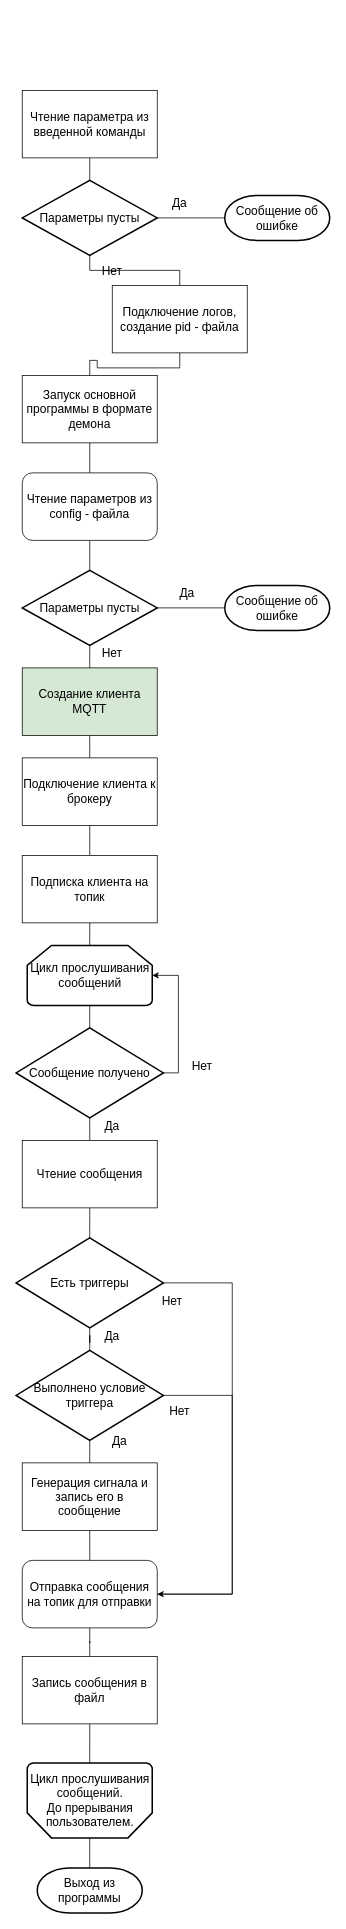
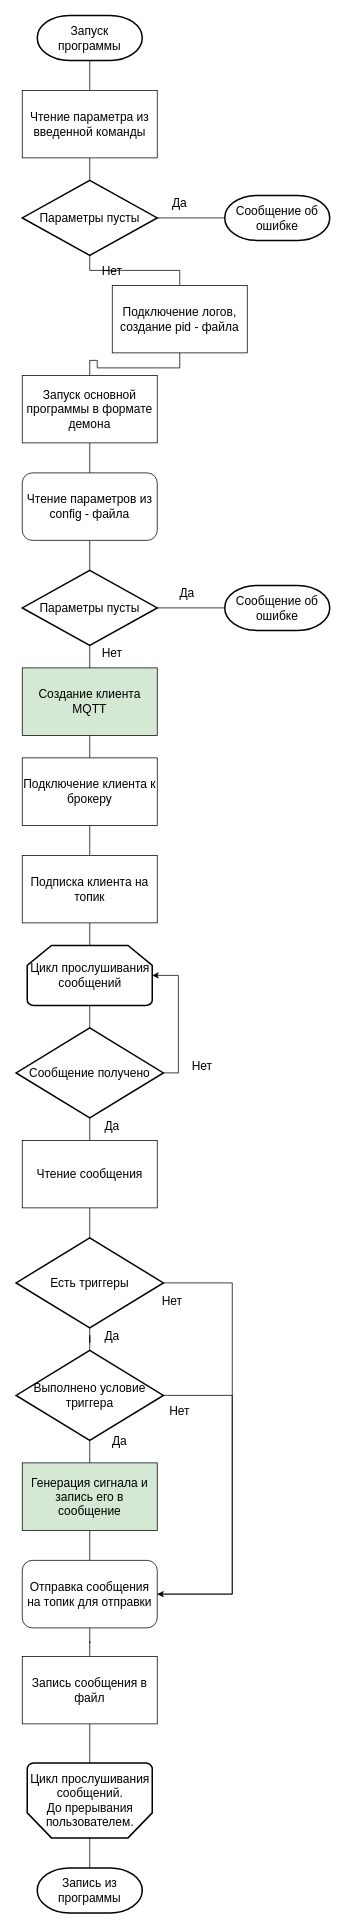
+ <mxCell id="3" value="&lt;font style=&quot;font-size: 16px&quot;&gt;Запуск программы&lt;/font&gt;" style="strokeWidth=2;html=1;shape=mxgraph.flowchart.terminator;whiteSpace=wrap;" vertex="1" parent="1"><mxGeometry x="49" y="20" width="140" height="60" as="geometry" /></mxCell>
+ <mxCell id="2" style="edgeStyle=orthogonalEdgeStyle;rounded=0;orthogonalLoop=1;jettySize=auto;html=1;exitX=0.5;exitY=1;exitDx=0;exitDy=0;exitPerimeter=0;entryX=0.5;entryY=0;entryDx=0;entryDy=0;endArrow=none;endFill=0;" edge="1" parent="1" source="3" target="5"><mxGeometry relative="1" as="geometry" /></mxCell>
- <mxCell id="43" value="&lt;span style=&quot;font-size: 16px&quot;&gt;Генерация сигнала и запись его в сообщение&lt;/span&gt;" style="rounded=0;whiteSpace=wrap;html=1;" vertex="1" parent="1"><mxGeometry x="29" y="1950" width="180" height="90" as="geometry" /></mxCell>
+ <mxCell id="43" value="&lt;span style=&quot;font-size: 16px&quot;&gt;Генерация сигнала и запись его в сообщение&lt;/span&gt;" style="rounded=0;whiteSpace=wrap;html=1;fillColor=#d5e8d4;" vertex="1" parent="1"><mxGeometry x="29" y="1950" width="180" height="90" as="geometry" /></mxCell>
- <mxCell id="34" value="&lt;font style=&quot;font-size: 16px&quot;&gt;Выход из программы&lt;/font&gt;" style="strokeWidth=2;html=1;shape=mxgraph.flowchart.terminator;whiteSpace=wrap;" vertex="1" parent="1"><mxGeometry x="48.99" y="2490" width="140" height="60" as="geometry" /></mxCell>
+ <mxCell id="34" value="&lt;font style=&quot;font-size: 16px&quot;&gt;Запись из программы&lt;/font&gt;" style="strokeWidth=2;html=1;shape=mxgraph.flowchart.terminator;whiteSpace=wrap;" vertex="1" parent="1"><mxGeometry x="48.99" y="2490" width="140" height="60" as="geometry" /></mxCell>
